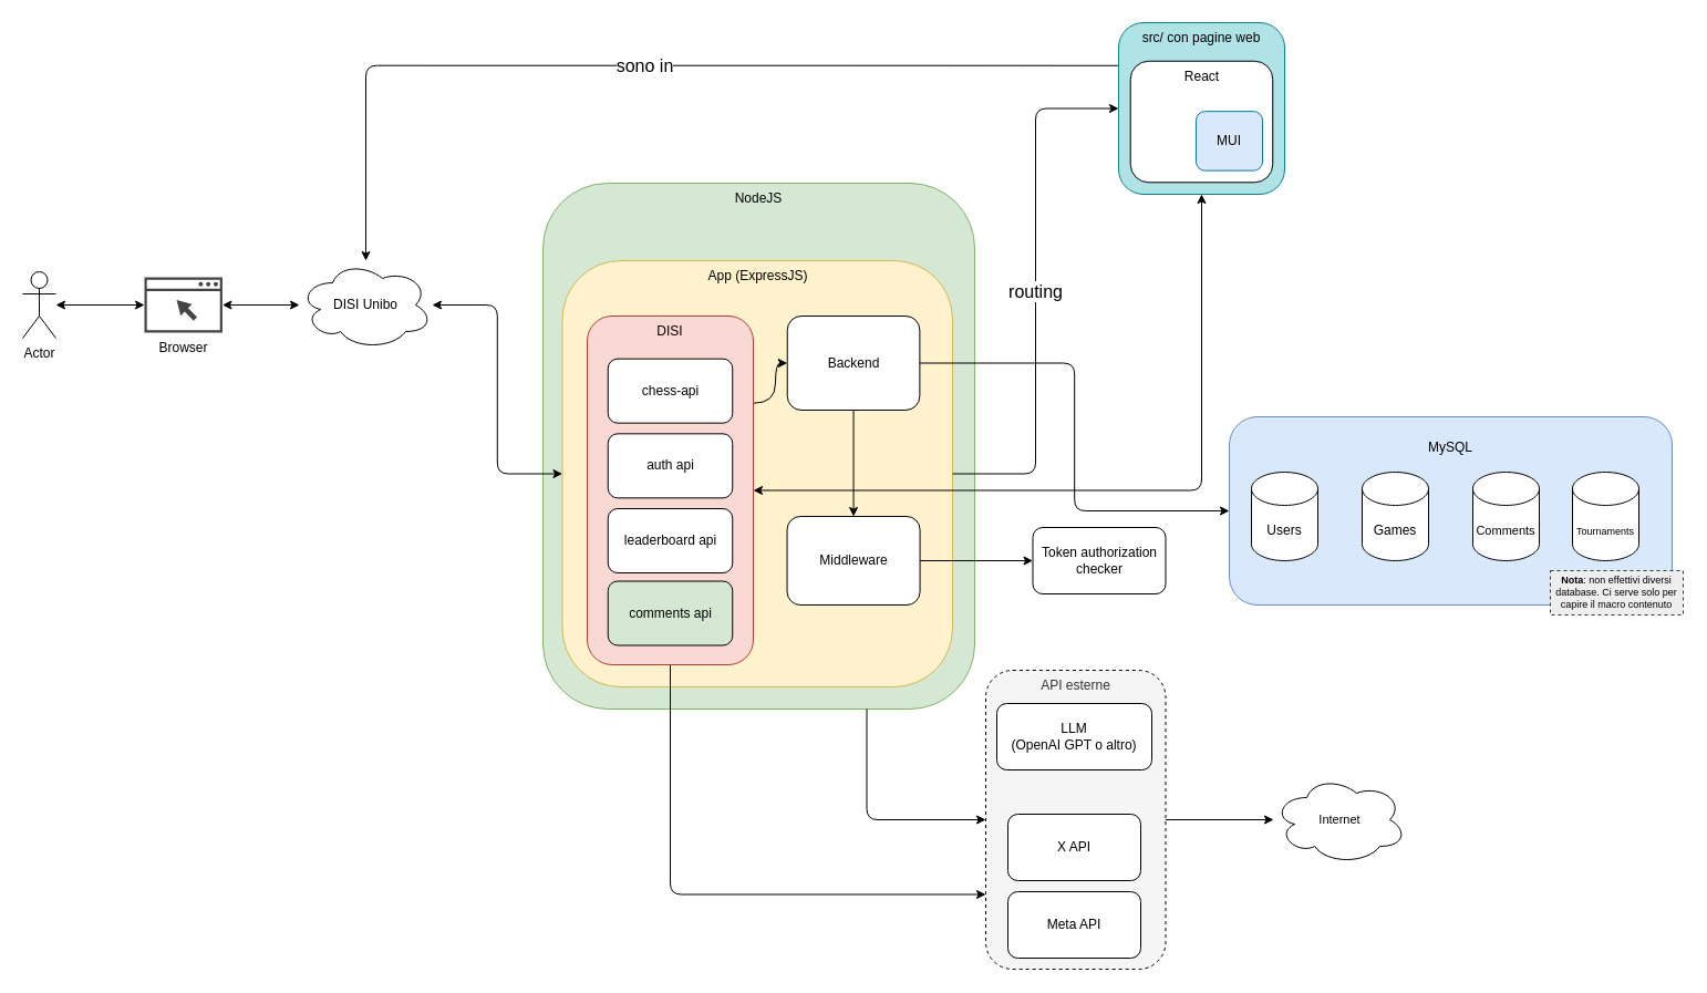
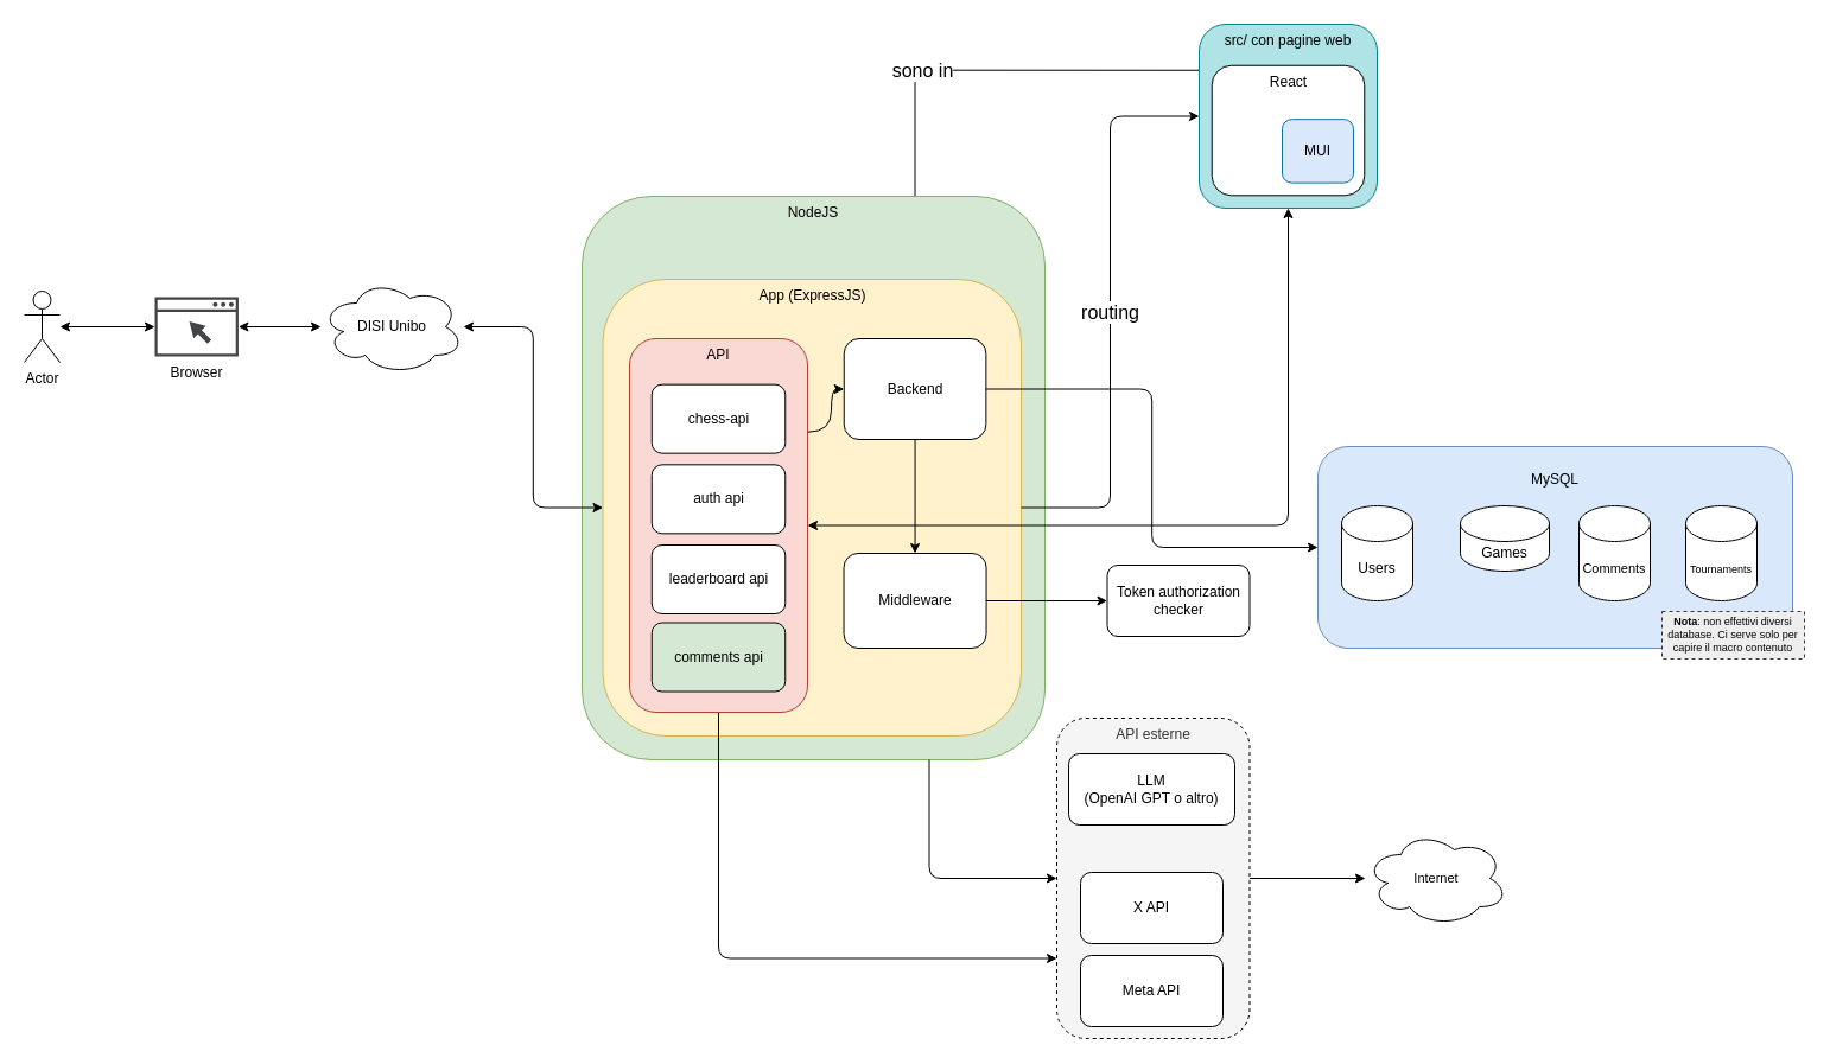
- <mxCell id="9" value="&lt;font face=&quot;Helvetica&quot;&gt;sono in&lt;/font&gt;" style="edgeStyle=orthogonalEdgeStyle;rounded=1;hachureGap=4;orthogonalLoop=1;jettySize=auto;html=1;exitX=0;exitY=0.25;exitDx=0;exitDy=0;fontFamily=Architects Daughter;fontSource=https%3A%2F%2Ffonts.googleapis.com%2Fcss%3Ffamily%3DArchitects%2BDaughter;fontSize=16;" edge="1" parent="1" source="33" target="7"><mxGeometry relative="1" as="geometry" /></mxCell>
+ <mxCell id="9" value="&lt;font face=&quot;Helvetica&quot;&gt;sono in&lt;/font&gt;" style="edgeStyle=orthogonalEdgeStyle;rounded=1;hachureGap=4;orthogonalLoop=1;jettySize=auto;html=1;exitX=0;exitY=0.25;exitDx=0;exitDy=0;fontFamily=Architects Daughter;fontSource=https%3A%2F%2Ffonts.googleapis.com%2Fcss%3Ffamily%3DArchitects%2BDaughter;fontSize=16;" edge="1" parent="1" source="33" target="15"><mxGeometry relative="1" as="geometry" /></mxCell>
- <mxCell id="37" value="DISI" style="rounded=1;whiteSpace=wrap;html=1;verticalAlign=top;fillColor=#fad9d5;strokeColor=#ae4132;" vertex="1" parent="1"><mxGeometry x="530" y="285" width="150" height="315" as="geometry" /></mxCell>
+ <mxCell id="37" value="API" style="rounded=1;whiteSpace=wrap;html=1;verticalAlign=top;fillColor=#fad9d5;strokeColor=#ae4132;" vertex="1" parent="1"><mxGeometry x="530" y="285" width="150" height="315" as="geometry" /></mxCell>
- <mxCell id="29" value="Games" style="shape=cylinder3;whiteSpace=wrap;html=1;boundedLbl=1;backgroundOutline=1;size=15;" vertex="1" parent="1"><mxGeometry x="1230" y="426" width="60" height="80" as="geometry" /></mxCell>
+ <mxCell id="29" value="Games" style="shape=cylinder3;whiteSpace=wrap;html=1;boundedLbl=1;backgroundOutline=1;size=15;" vertex="1" parent="1"><mxGeometry x="1230" y="426" width="75" height="55" as="geometry" /></mxCell>
